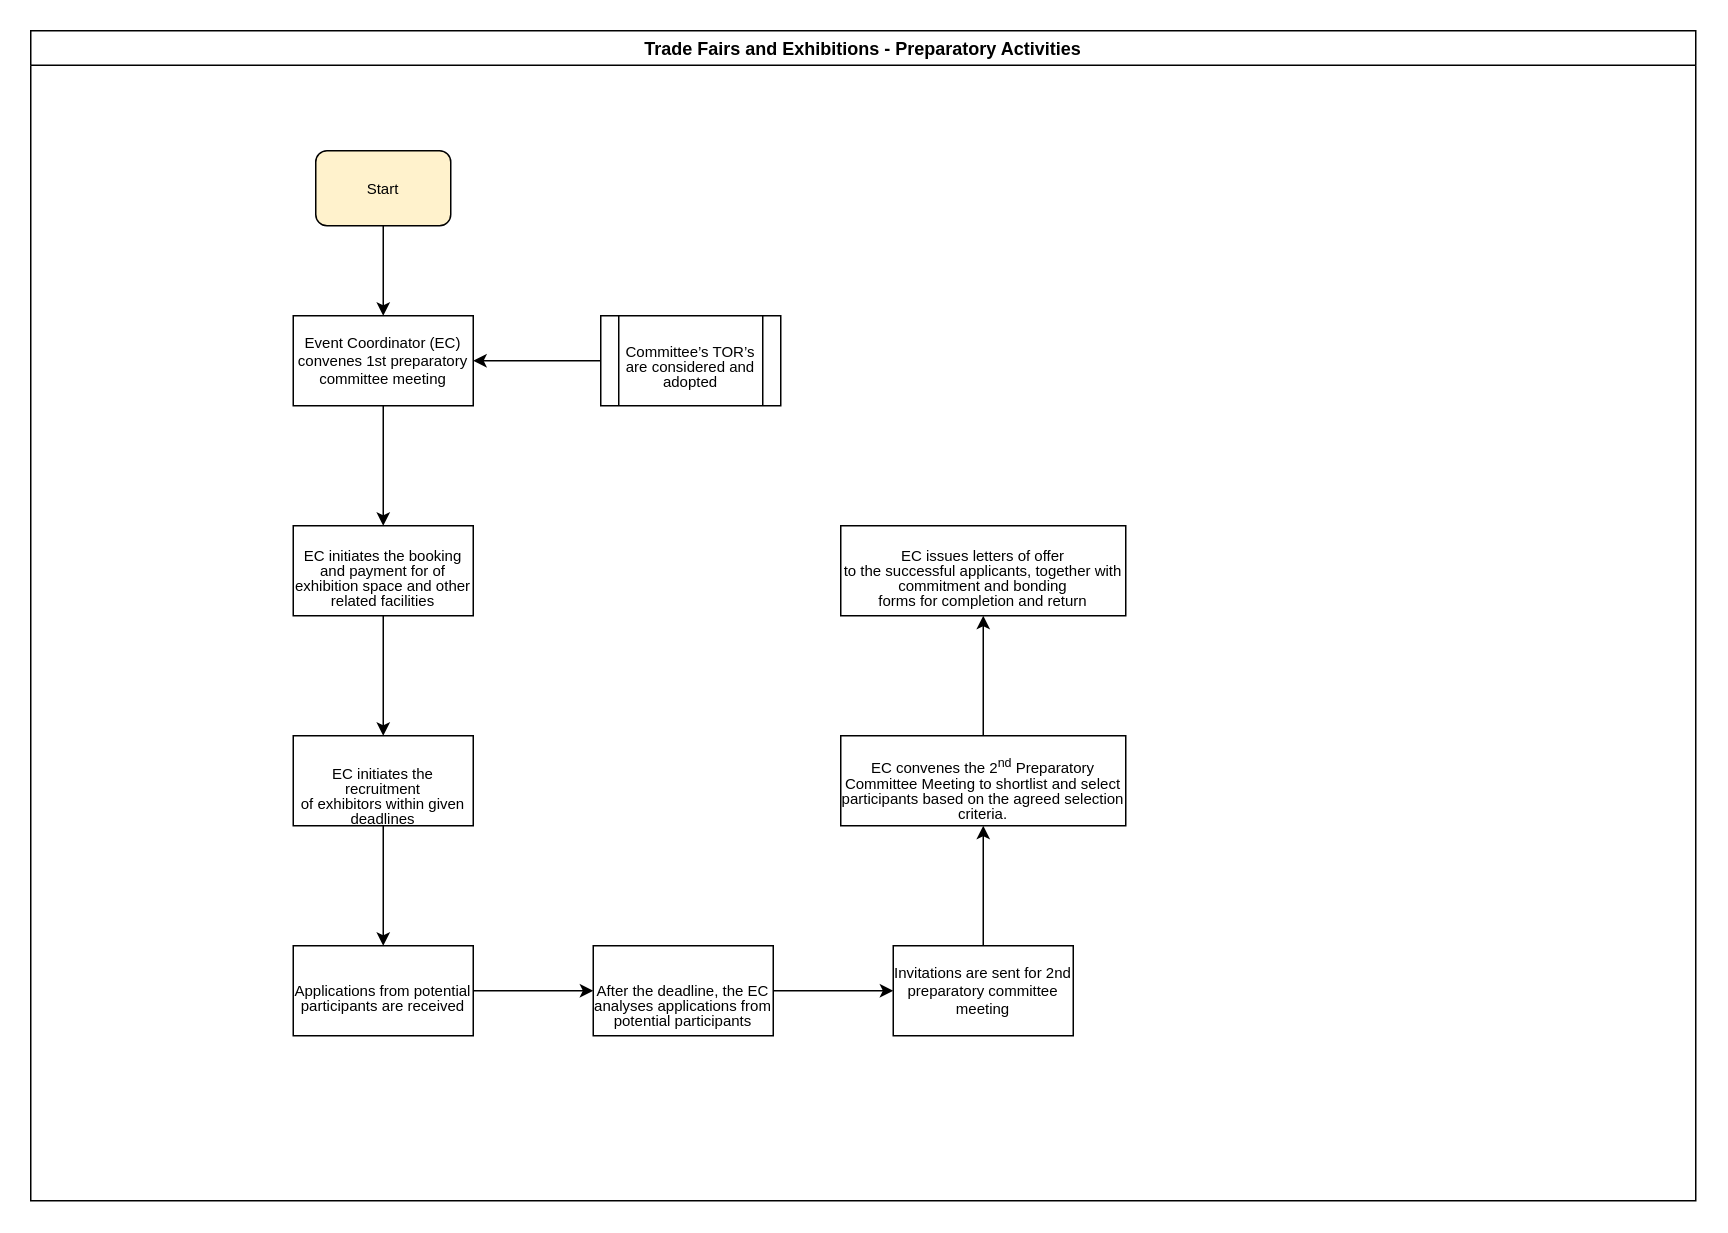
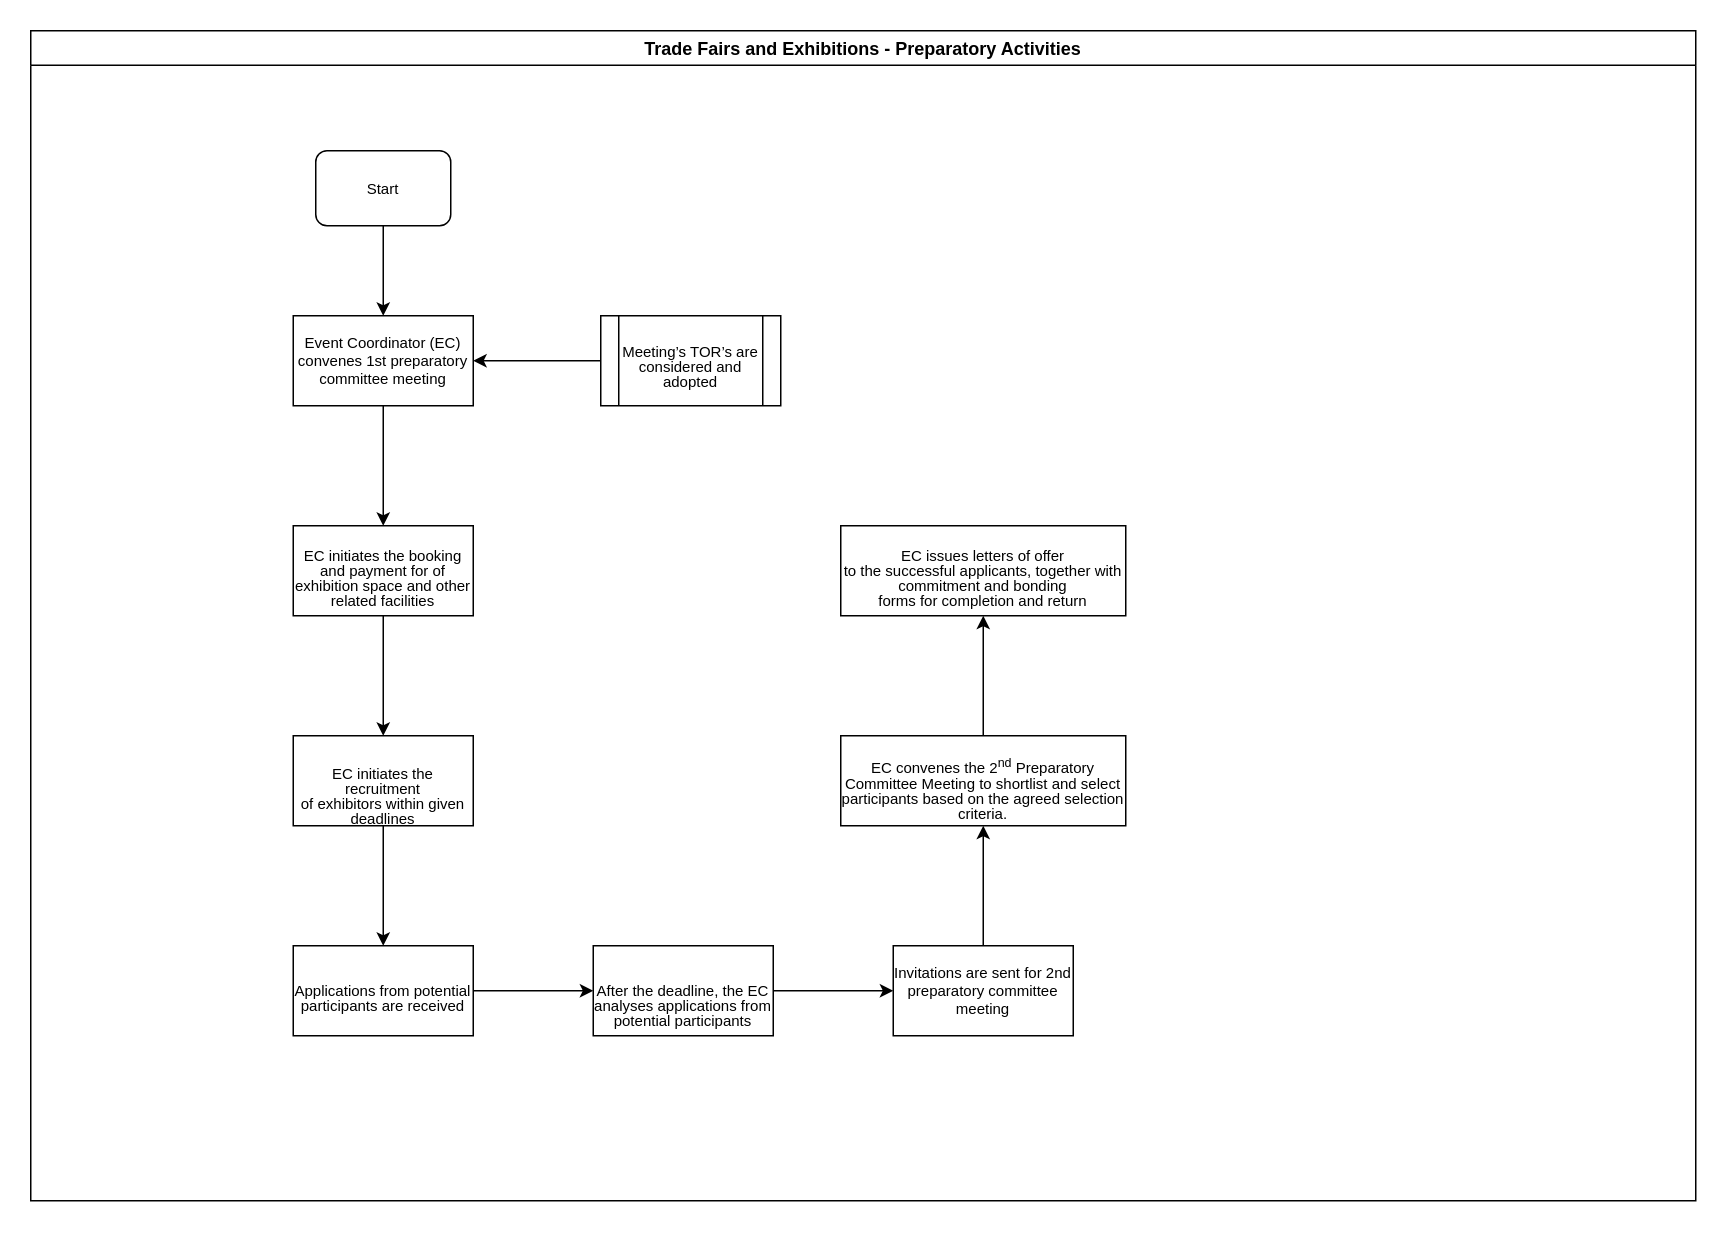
- <mxCell id="3" value="Start" style="rounded=1;whiteSpace=wrap;html=1;fontSize=10;fillColor=#fff2cc;" vertex="1" parent="2"><mxGeometry x="190" y="80" width="90" height="50" as="geometry" /></mxCell>
+ <mxCell id="3" value="Start" style="rounded=1;whiteSpace=wrap;html=1;fontSize=10;" vertex="1" parent="2"><mxGeometry x="190" y="80" width="90" height="50" as="geometry" /></mxCell>
- <mxCell id="7" value="&lt;p style=&quot;margin-bottom: 0in ; line-height: 100%&quot;&gt;&lt;br/&gt;&lt;font face=&quot;Arial, serif&quot;&gt;Committee’s TOR’s are considered and&lt;br/&gt;adopted&lt;/font&gt;&lt;/p&gt;&lt;br/&gt;" style="shape=process;whiteSpace=wrap;html=1;backgroundOutline=1;fontSize=10;" vertex="1" parent="2"><mxGeometry x="380" y="190" width="120" height="60" as="geometry" /></mxCell>
+ <mxCell id="7" value="&lt;p style=&quot;margin-bottom: 0in ; line-height: 100%&quot;&gt;&lt;br/&gt;&lt;font face=&quot;Arial, serif&quot;&gt;Meeting’s TOR’s are considered and&lt;br/&gt;adopted&lt;/font&gt;&lt;/p&gt;&lt;br/&gt;" style="shape=process;whiteSpace=wrap;html=1;backgroundOutline=1;fontSize=10;" vertex="1" parent="2"><mxGeometry x="380" y="190" width="120" height="60" as="geometry" /></mxCell>
